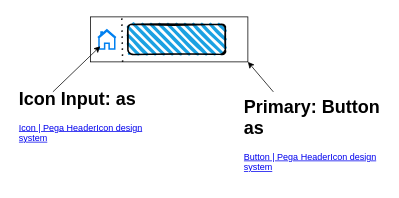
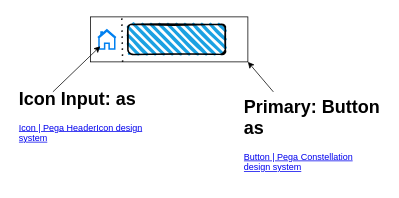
- <mxCell id="8" value="&lt;h1&gt;&lt;span style=&quot;background-color: initial;&quot;&gt;Primary: Button as&lt;/span&gt;&lt;/h1&gt;&lt;a href=&quot;https://design.pega.com/develop/button/&quot;&gt;Button | Pega HeaderIcon design system&lt;/a&gt;" style="text;html=1;strokeColor=none;fillColor=none;spacing=5;spacingTop=-20;whiteSpace=wrap;overflow=hidden;rounded=0;" vertex="1" parent="1"><mxGeometry x="320" y="122" width="190" height="120" as="geometry" /></mxCell>
+ <mxCell id="8" value="&lt;h1&gt;&lt;span style=&quot;background-color: initial;&quot;&gt;Primary: Button as&lt;/span&gt;&lt;/h1&gt;&lt;a href=&quot;https://design.pega.com/develop/button/&quot;&gt;Button | Pega Constellation design system&lt;/a&gt;" style="text;html=1;strokeColor=none;fillColor=none;spacing=5;spacingTop=-20;whiteSpace=wrap;overflow=hidden;rounded=0;" vertex="1" parent="1"><mxGeometry x="320" y="122" width="190" height="120" as="geometry" /></mxCell>
